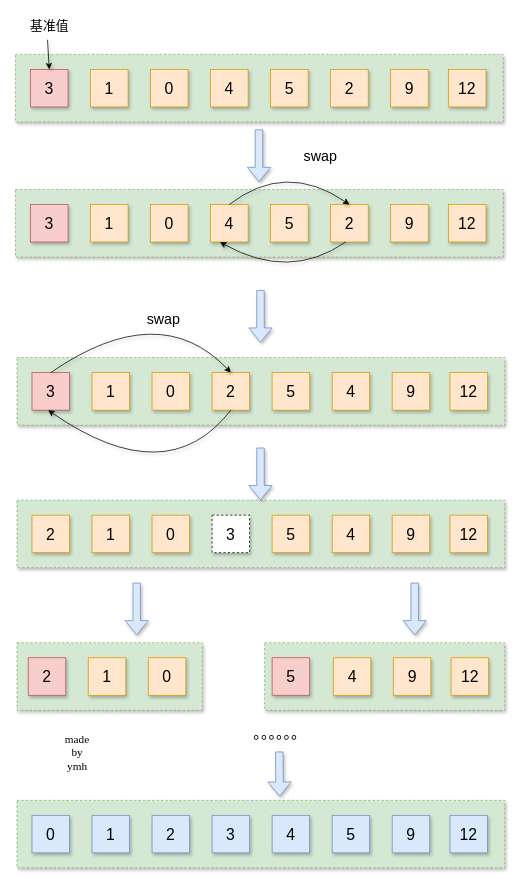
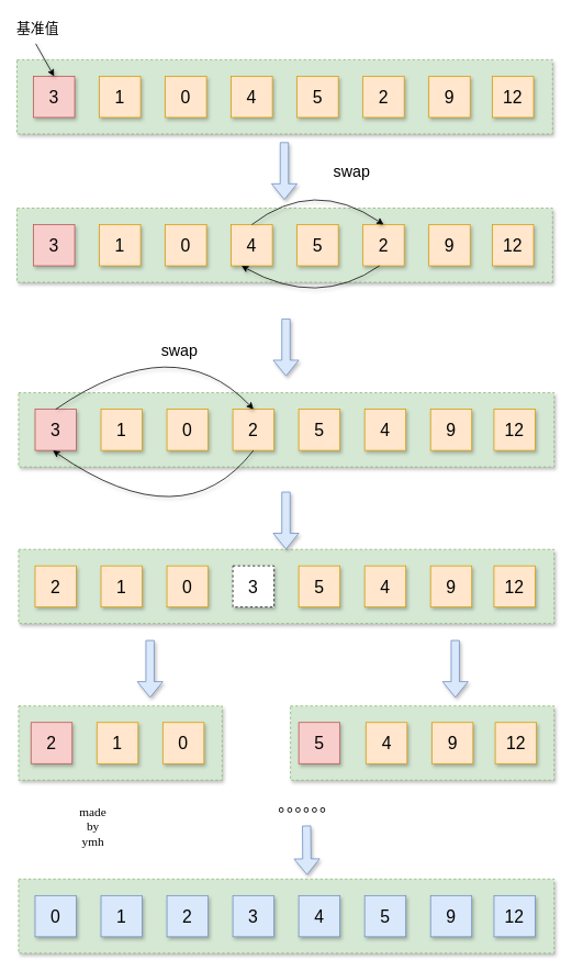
- <mxCell id="11" value="&lt;font style=&quot;font-size: 17px;&quot;&gt;基准值&lt;/font&gt;" style="text;html=1;align=center;verticalAlign=middle;resizable=0;points=[];autosize=1;strokeColor=none;fillColor=none;shadow=1;" vertex="1" parent="1"><mxGeometry x="30" y="20" width="70" height="30" as="geometry" /></mxCell>
+ <mxCell id="11" value="&lt;font style=&quot;font-size: 17px;&quot;&gt;基准值&lt;/font&gt;" style="text;html=1;align=center;verticalAlign=middle;resizable=0;points=[];autosize=1;strokeColor=none;fillColor=none;shadow=1;" vertex="1" parent="1"><mxGeometry x="10" y="20" width="70" height="30" as="geometry" /></mxCell>
- <mxCell id="70" value="made&lt;div style=&quot;font-size: 15px;&quot;&gt;by&lt;/div&gt;&lt;div style=&quot;font-size: 15px;&quot;&gt;ymh&lt;/div&gt;&lt;div style=&quot;font-size: 15px;&quot;&gt;&lt;br style=&quot;font-size: 15px;&quot;&gt;&lt;/div&gt;" style="text;html=1;align=center;verticalAlign=middle;resizable=0;points=[];autosize=1;strokeColor=none;fillColor=none;fontSize=15;fontFamily=Comic Sans MS;shadow=1;" vertex="1" parent="1"><mxGeometry x="72" y="966" width="60" height="90" as="geometry" /></mxCell>
+ <mxCell id="70" value="made&lt;div style=&quot;font-size: 15px;&quot;&gt;by&lt;/div&gt;&lt;div style=&quot;font-size: 15px;&quot;&gt;ymh&lt;/div&gt;&lt;div style=&quot;font-size: 15px;&quot;&gt;&lt;br style=&quot;font-size: 15px;&quot;&gt;&lt;/div&gt;" style="text;html=1;align=center;verticalAlign=middle;resizable=0;points=[];autosize=1;strokeColor=none;fillColor=none;fontSize=15;fontFamily=Comic Sans MS;shadow=1;" vertex="1" parent="1"><mxGeometry x="82" y="966" width="60" height="90" as="geometry" /></mxCell>
